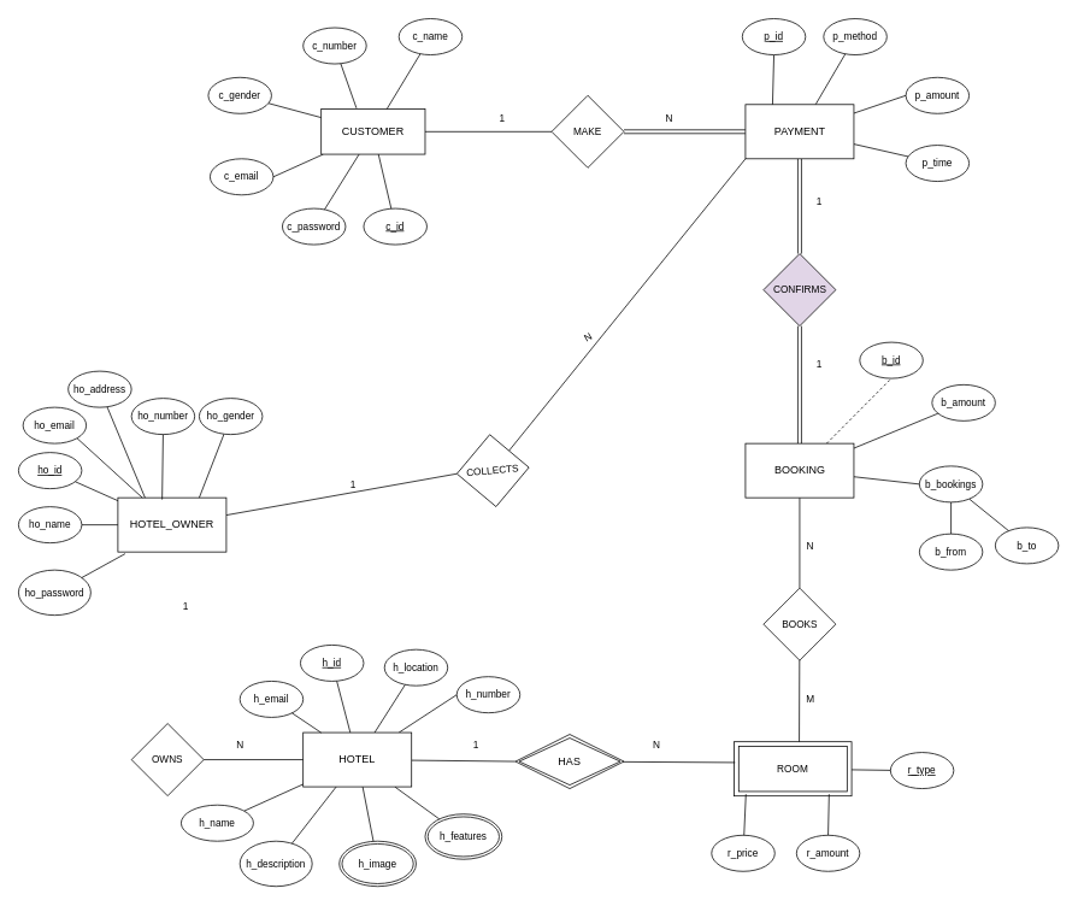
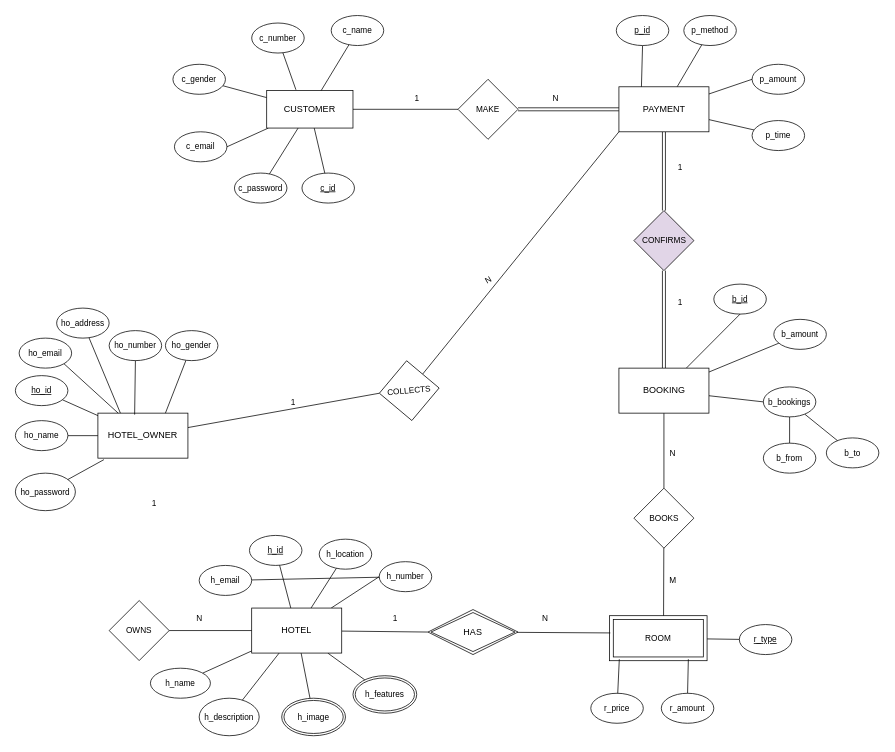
- <mxCell id="74" style="rounded=0;orthogonalLoop=1;jettySize=auto;html=1;entryX=0.5;entryY=1;entryDx=0;entryDy=0;endArrow=none;endFill=0;dashed=1;" edge="1" parent="1" source="78" target="79"><mxGeometry relative="1" as="geometry" /></mxCell>
+ <mxCell id="74" style="rounded=0;orthogonalLoop=1;jettySize=auto;html=1;entryX=0.5;entryY=1;entryDx=0;entryDy=0;endArrow=none;endFill=0;" edge="1" parent="1" source="78" target="79"><mxGeometry relative="1" as="geometry" /></mxCell>
- <mxCell id="95" style="rounded=0;orthogonalLoop=1;jettySize=auto;html=1;entryX=0.167;entryY=0.003;entryDx=0;entryDy=0;entryPerimeter=0;endArrow=none;endFill=0;" edge="1" parent="1" source="40" target="35"><mxGeometry relative="1" as="geometry" /></mxCell>
+ <mxCell id="95" style="rounded=0;orthogonalLoop=1;jettySize=auto;html=1;endArrow=none;endFill=0;" edge="1" parent="1" source="40" target="39"><mxGeometry relative="1" as="geometry" /></mxCell>
